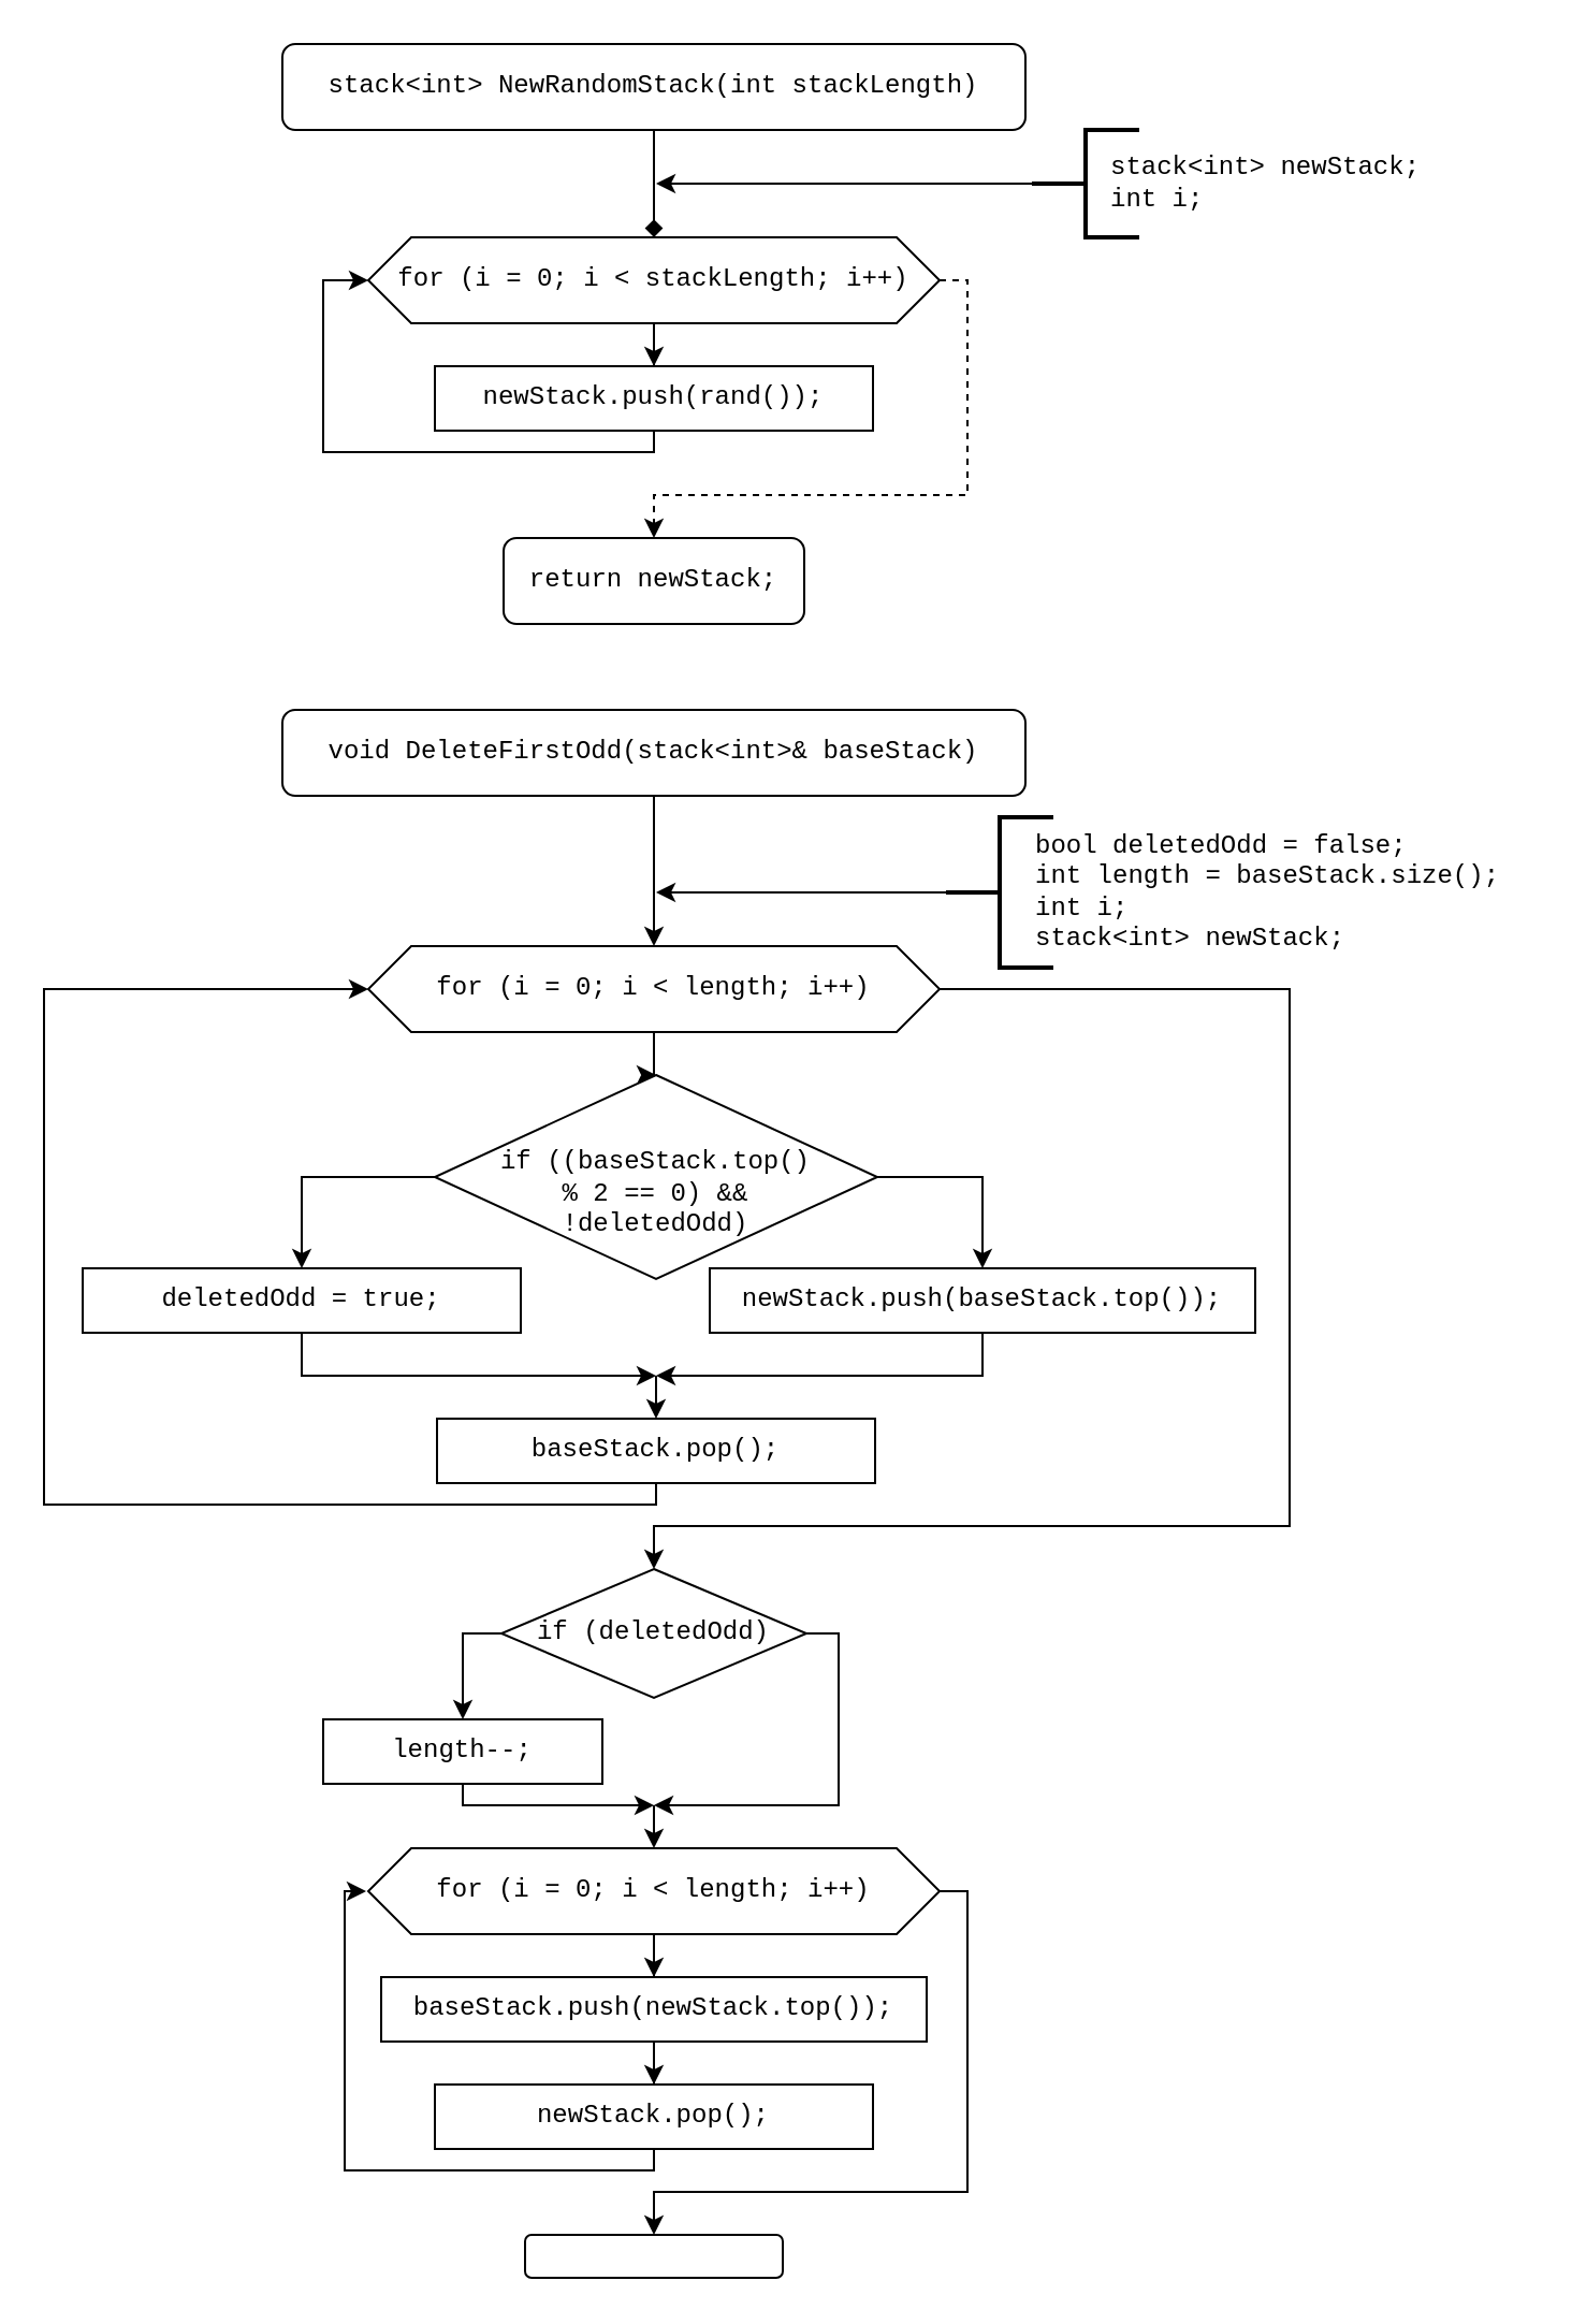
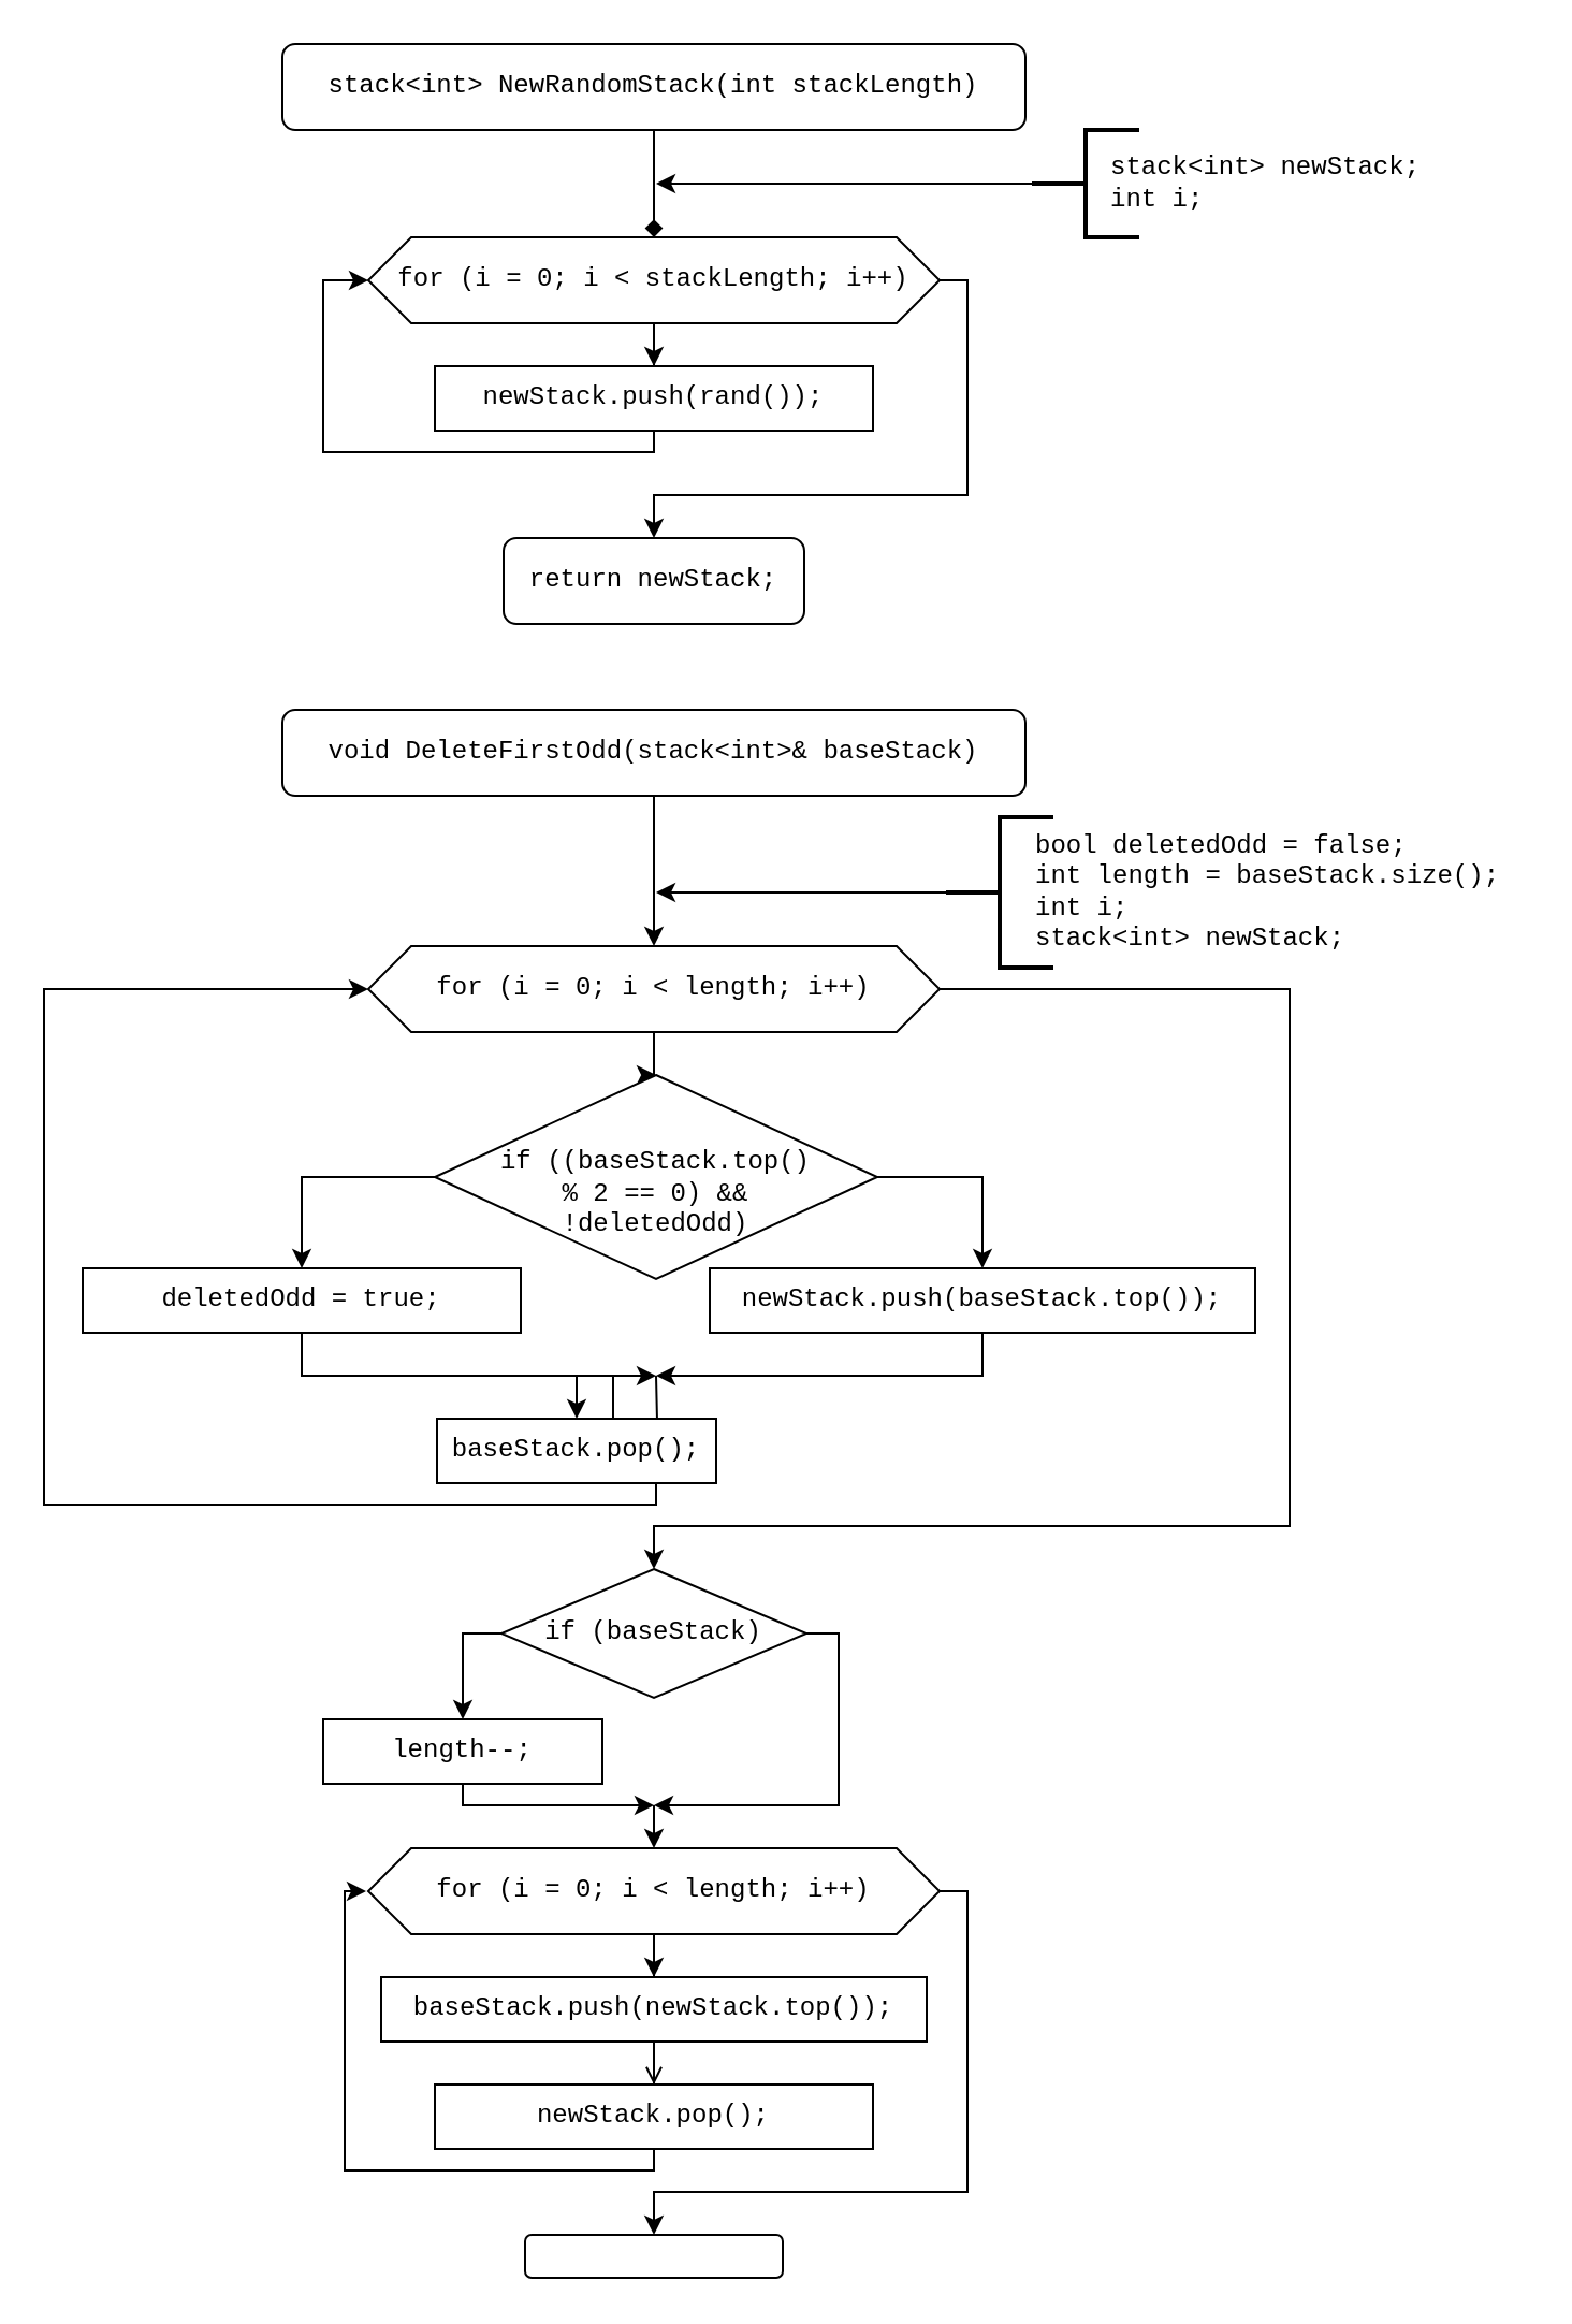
- <mxCell id="8" style="edgeStyle=orthogonalEdgeStyle;rounded=0;orthogonalLoop=1;jettySize=auto;html=1;fontFamily=Courier New;entryX=0.5;entryY=0;entryDx=0;entryDy=0;dashed=1;" edge="1" parent="1" source="9" target="12"><mxGeometry relative="1" as="geometry"><mxPoint x="304" y="250" as="targetPoint" /><Array as="points"><mxPoint x="450" y="130" /><mxPoint x="450" y="230" /><mxPoint x="304" y="230" /></Array></mxGeometry></mxCell>
+ <mxCell id="8" style="edgeStyle=orthogonalEdgeStyle;rounded=0;orthogonalLoop=1;jettySize=auto;html=1;fontFamily=Courier New;entryX=0.5;entryY=0;entryDx=0;entryDy=0;" edge="1" parent="1" source="9" target="12"><mxGeometry relative="1" as="geometry"><mxPoint x="304" y="250" as="targetPoint" /><Array as="points"><mxPoint x="450" y="130" /><mxPoint x="450" y="230" /><mxPoint x="304" y="230" /></Array></mxGeometry></mxCell>
- <mxCell id="30" value="baseStack.pop();" style="rounded=0;whiteSpace=wrap;html=1;fontFamily=Courier New;align=center;" vertex="1" parent="1"><mxGeometry x="203" y="660" width="204" height="30" as="geometry" /></mxCell>
+ <mxCell id="30" value="baseStack.pop();" style="rounded=0;whiteSpace=wrap;html=1;fontFamily=Courier New;align=center;" vertex="1" parent="1"><mxGeometry x="203" y="660" width="130" height="30" as="geometry" /></mxCell>
- <mxCell id="34" value="if (deletedOdd)" style="rhombus;whiteSpace=wrap;html=1;fontFamily=Courier New;align=center;" vertex="1" parent="1"><mxGeometry x="233" y="730" width="142" height="60" as="geometry" /></mxCell>
+ <mxCell id="34" value="if (baseStack)" style="rhombus;whiteSpace=wrap;html=1;fontFamily=Courier New;align=center;" vertex="1" parent="1"><mxGeometry x="233" y="730" width="142" height="60" as="geometry" /></mxCell>
- <mxCell id="40" style="edgeStyle=orthogonalEdgeStyle;rounded=0;orthogonalLoop=1;jettySize=auto;html=1;entryX=0.5;entryY=0;entryDx=0;entryDy=0;fontFamily=Courier New;" edge="1" parent="1" source="41" target="43"><mxGeometry relative="1" as="geometry" /></mxCell>
+ <mxCell id="40" style="edgeStyle=orthogonalEdgeStyle;rounded=0;orthogonalLoop=1;jettySize=auto;html=1;entryX=0.5;entryY=0;entryDx=0;entryDy=0;fontFamily=Courier New;endArrow=open;" edge="1" parent="1" source="41" target="43"><mxGeometry relative="1" as="geometry" /></mxCell>
